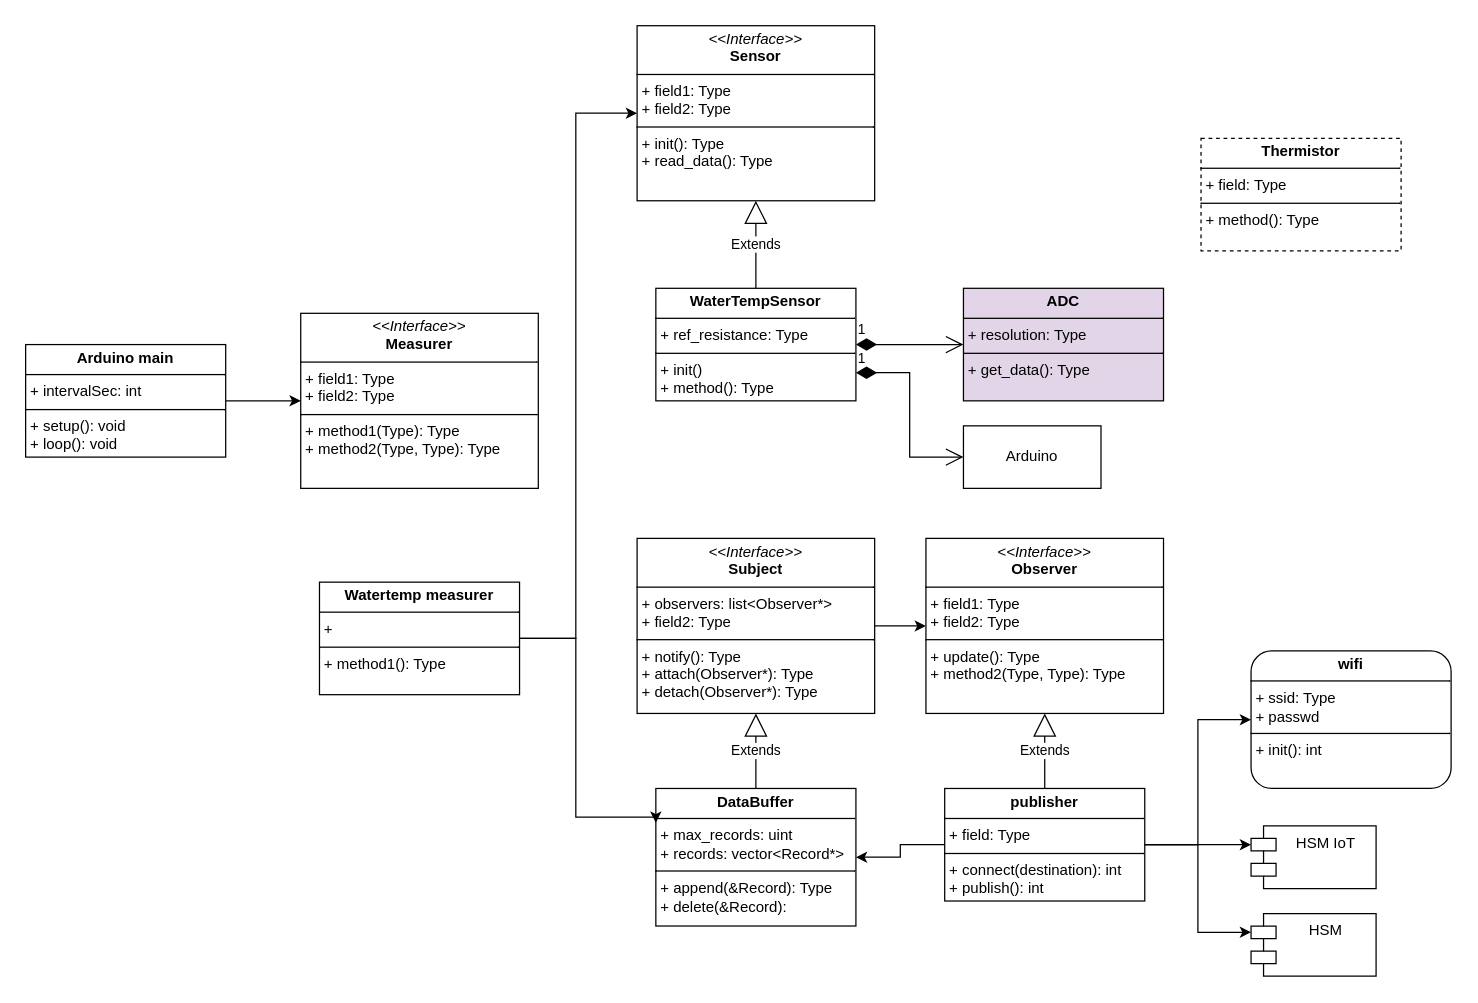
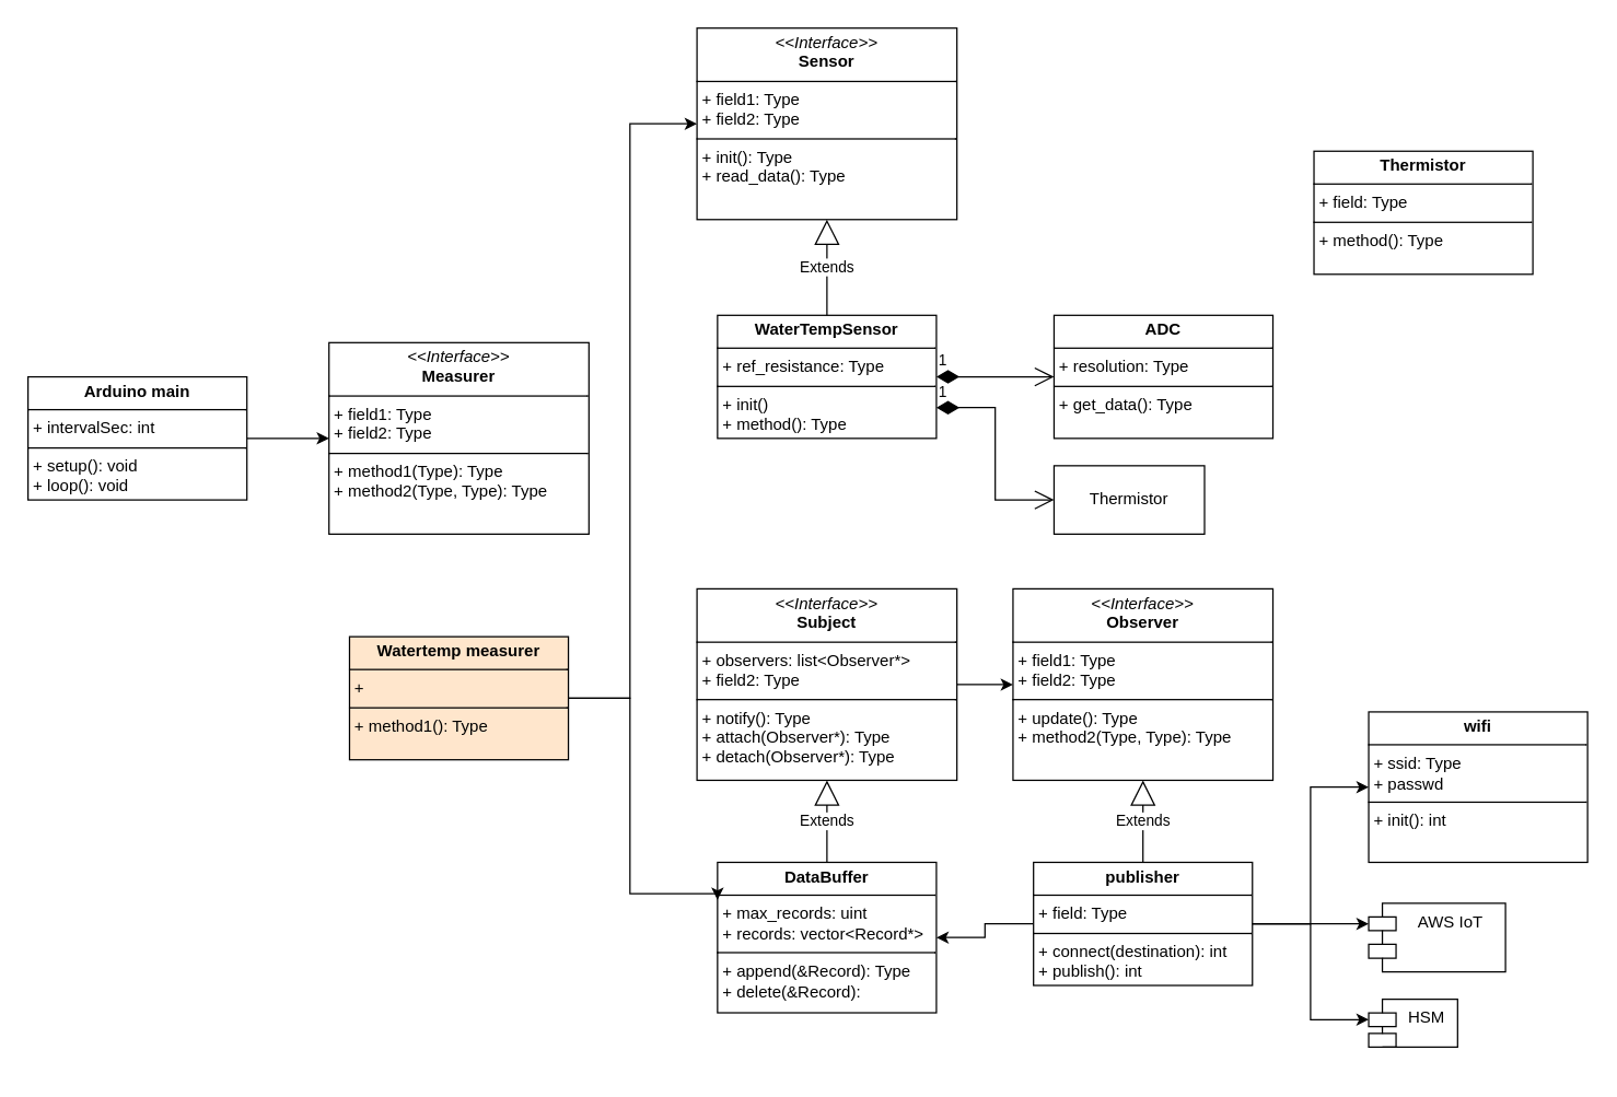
- <mxCell id="13" value="&lt;p style=&quot;margin:0px;margin-top:4px;text-align:center;&quot;&gt;&lt;b&gt;Thermistor&lt;/b&gt;&lt;/p&gt;&lt;hr size=&quot;1&quot; style=&quot;border-style:solid;&quot;&gt;&lt;p style=&quot;margin:0px;margin-left:4px;&quot;&gt;+ field: Type&lt;/p&gt;&lt;hr size=&quot;1&quot; style=&quot;border-style:solid;&quot;&gt;&lt;p style=&quot;margin:0px;margin-left:4px;&quot;&gt;+ method(): Type&lt;/p&gt;" style="verticalAlign=top;align=left;overflow=fill;html=1;whiteSpace=wrap;dashed=1;" vertex="1" parent="1"><mxGeometry x="960" y="110" width="160" height="90" as="geometry" /></mxCell>
+ <mxCell id="13" value="&lt;p style=&quot;margin:0px;margin-top:4px;text-align:center;&quot;&gt;&lt;b&gt;Thermistor&lt;/b&gt;&lt;/p&gt;&lt;hr size=&quot;1&quot; style=&quot;border-style:solid;&quot;&gt;&lt;p style=&quot;margin:0px;margin-left:4px;&quot;&gt;+ field: Type&lt;/p&gt;&lt;hr size=&quot;1&quot; style=&quot;border-style:solid;&quot;&gt;&lt;p style=&quot;margin:0px;margin-left:4px;&quot;&gt;+ method(): Type&lt;/p&gt;" style="verticalAlign=top;align=left;overflow=fill;html=1;whiteSpace=wrap;" vertex="1" parent="1"><mxGeometry x="960" y="110" width="160" height="90" as="geometry" /></mxCell>
- <mxCell id="12" value="&lt;p style=&quot;margin:0px;margin-top:4px;text-align:center;&quot;&gt;&lt;b&gt;ADC&lt;/b&gt;&lt;/p&gt;&lt;hr size=&quot;1&quot; style=&quot;border-style:solid;&quot;&gt;&lt;p style=&quot;margin:0px;margin-left:4px;&quot;&gt;+ resolution: Type&lt;/p&gt;&lt;hr size=&quot;1&quot; style=&quot;border-style:solid;&quot;&gt;&lt;p style=&quot;margin:0px;margin-left:4px;&quot;&gt;+ get_data(): Type&lt;/p&gt;" style="verticalAlign=top;align=left;overflow=fill;html=1;whiteSpace=wrap;fillColor=#e1d5e7;" vertex="1" parent="1"><mxGeometry x="770" y="230" width="160" height="90" as="geometry" /></mxCell>
+ <mxCell id="12" value="&lt;p style=&quot;margin:0px;margin-top:4px;text-align:center;&quot;&gt;&lt;b&gt;ADC&lt;/b&gt;&lt;/p&gt;&lt;hr size=&quot;1&quot; style=&quot;border-style:solid;&quot;&gt;&lt;p style=&quot;margin:0px;margin-left:4px;&quot;&gt;+ resolution: Type&lt;/p&gt;&lt;hr size=&quot;1&quot; style=&quot;border-style:solid;&quot;&gt;&lt;p style=&quot;margin:0px;margin-left:4px;&quot;&gt;+ get_data(): Type&lt;/p&gt;" style="verticalAlign=top;align=left;overflow=fill;html=1;whiteSpace=wrap;" vertex="1" parent="1"><mxGeometry x="770" y="230" width="160" height="90" as="geometry" /></mxCell>
- <mxCell id="28" value="Arduino" style="html=1;whiteSpace=wrap;" vertex="1" parent="1"><mxGeometry x="770" y="340" width="110" height="50" as="geometry" /></mxCell>
+ <mxCell id="28" value="Thermistor" style="html=1;whiteSpace=wrap;" vertex="1" parent="1"><mxGeometry x="770" y="340" width="110" height="50" as="geometry" /></mxCell>
- <mxCell id="26" value="&lt;p style=&quot;margin:0px;margin-top:4px;text-align:center;&quot;&gt;&lt;b&gt;Watertemp measurer&lt;/b&gt;&lt;/p&gt;&lt;hr size=&quot;1&quot; style=&quot;border-style:solid;&quot;&gt;&lt;p style=&quot;margin:0px;margin-left:4px;&quot;&gt;+&lt;/p&gt;&lt;hr size=&quot;1&quot; style=&quot;border-style:solid;&quot;&gt;&lt;p style=&quot;margin:0px;margin-left:4px;&quot;&gt;&lt;span style=&quot;background-color: initial;&quot;&gt;+ method1(): Type&lt;/span&gt;&lt;br&gt;&lt;/p&gt;" style="verticalAlign=top;align=left;overflow=fill;html=1;whiteSpace=wrap;" vertex="1" parent="1"><mxGeometry x="255" y="465" width="160" height="90" as="geometry" /></mxCell>
+ <mxCell id="26" value="&lt;p style=&quot;margin:0px;margin-top:4px;text-align:center;&quot;&gt;&lt;b&gt;Watertemp measurer&lt;/b&gt;&lt;/p&gt;&lt;hr size=&quot;1&quot; style=&quot;border-style:solid;&quot;&gt;&lt;p style=&quot;margin:0px;margin-left:4px;&quot;&gt;+&lt;/p&gt;&lt;hr size=&quot;1&quot; style=&quot;border-style:solid;&quot;&gt;&lt;p style=&quot;margin:0px;margin-left:4px;&quot;&gt;&lt;span style=&quot;background-color: initial;&quot;&gt;+ method1(): Type&lt;/span&gt;&lt;br&gt;&lt;/p&gt;" style="verticalAlign=top;align=left;overflow=fill;html=1;whiteSpace=wrap;fillColor=#ffe6cc;" vertex="1" parent="1"><mxGeometry x="255" y="465" width="160" height="90" as="geometry" /></mxCell>
- <mxCell id="24" value="&lt;p style=&quot;margin:0px;margin-top:4px;text-align:center;&quot;&gt;&lt;b&gt;wifi&lt;/b&gt;&lt;/p&gt;&lt;hr size=&quot;1&quot; style=&quot;border-style:solid;&quot;&gt;&lt;p style=&quot;margin:0px;margin-left:4px;&quot;&gt;+ ssid: Type&lt;/p&gt;&lt;p style=&quot;margin:0px;margin-left:4px;&quot;&gt;+ passwd&lt;/p&gt;&lt;hr size=&quot;1&quot; style=&quot;border-style:solid;&quot;&gt;&lt;p style=&quot;margin:0px;margin-left:4px;&quot;&gt;+ init(): int&lt;/p&gt;" style="verticalAlign=top;align=left;overflow=fill;html=1;whiteSpace=wrap;rounded=1;" vertex="1" parent="1"><mxGeometry x="1000" y="520" width="160" height="110" as="geometry" /></mxCell>
+ <mxCell id="24" value="&lt;p style=&quot;margin:0px;margin-top:4px;text-align:center;&quot;&gt;&lt;b&gt;wifi&lt;/b&gt;&lt;/p&gt;&lt;hr size=&quot;1&quot; style=&quot;border-style:solid;&quot;&gt;&lt;p style=&quot;margin:0px;margin-left:4px;&quot;&gt;+ ssid: Type&lt;/p&gt;&lt;p style=&quot;margin:0px;margin-left:4px;&quot;&gt;+ passwd&lt;/p&gt;&lt;hr size=&quot;1&quot; style=&quot;border-style:solid;&quot;&gt;&lt;p style=&quot;margin:0px;margin-left:4px;&quot;&gt;+ init(): int&lt;/p&gt;" style="verticalAlign=top;align=left;overflow=fill;html=1;whiteSpace=wrap;" vertex="1" parent="1"><mxGeometry x="1000" y="520" width="160" height="110" as="geometry" /></mxCell>
- <mxCell id="18" value="HSM IoT" style="shape=module;align=left;spacingLeft=20;align=center;verticalAlign=top;whiteSpace=wrap;html=1;" vertex="1" parent="1"><mxGeometry x="1000" y="660" width="100" height="50" as="geometry" /></mxCell>
+ <mxCell id="18" value="AWS IoT" style="shape=module;align=left;spacingLeft=20;align=center;verticalAlign=top;whiteSpace=wrap;html=1;" vertex="1" parent="1"><mxGeometry x="1000" y="660" width="100" height="50" as="geometry" /></mxCell>
- <mxCell id="25" value="HSM" style="shape=module;align=left;spacingLeft=20;align=center;verticalAlign=top;whiteSpace=wrap;html=1;" vertex="1" parent="1"><mxGeometry x="1000" y="730" width="100" height="50" as="geometry" /></mxCell>
+ <mxCell id="25" value="HSM" style="shape=module;align=left;spacingLeft=20;align=center;verticalAlign=top;whiteSpace=wrap;html=1;" vertex="1" parent="1"><mxGeometry x="1000" y="730" width="65" height="35" as="geometry" /></mxCell>
